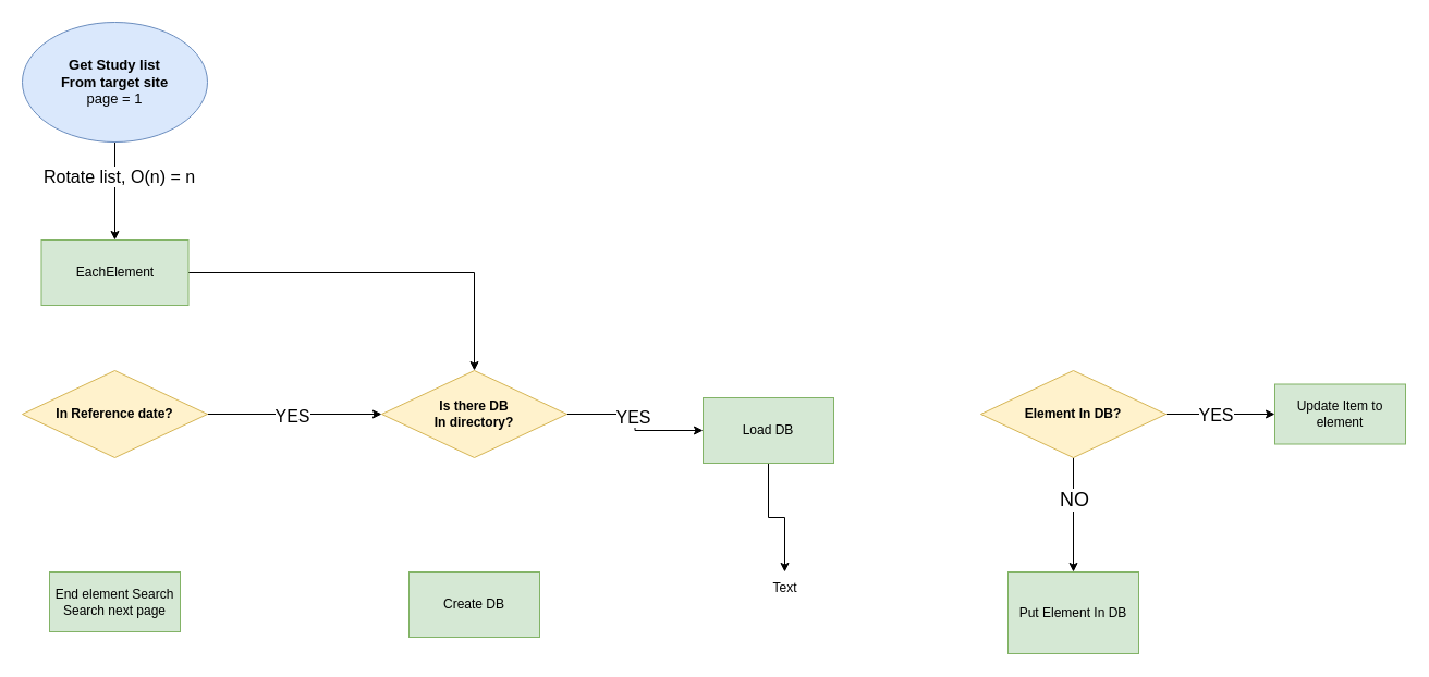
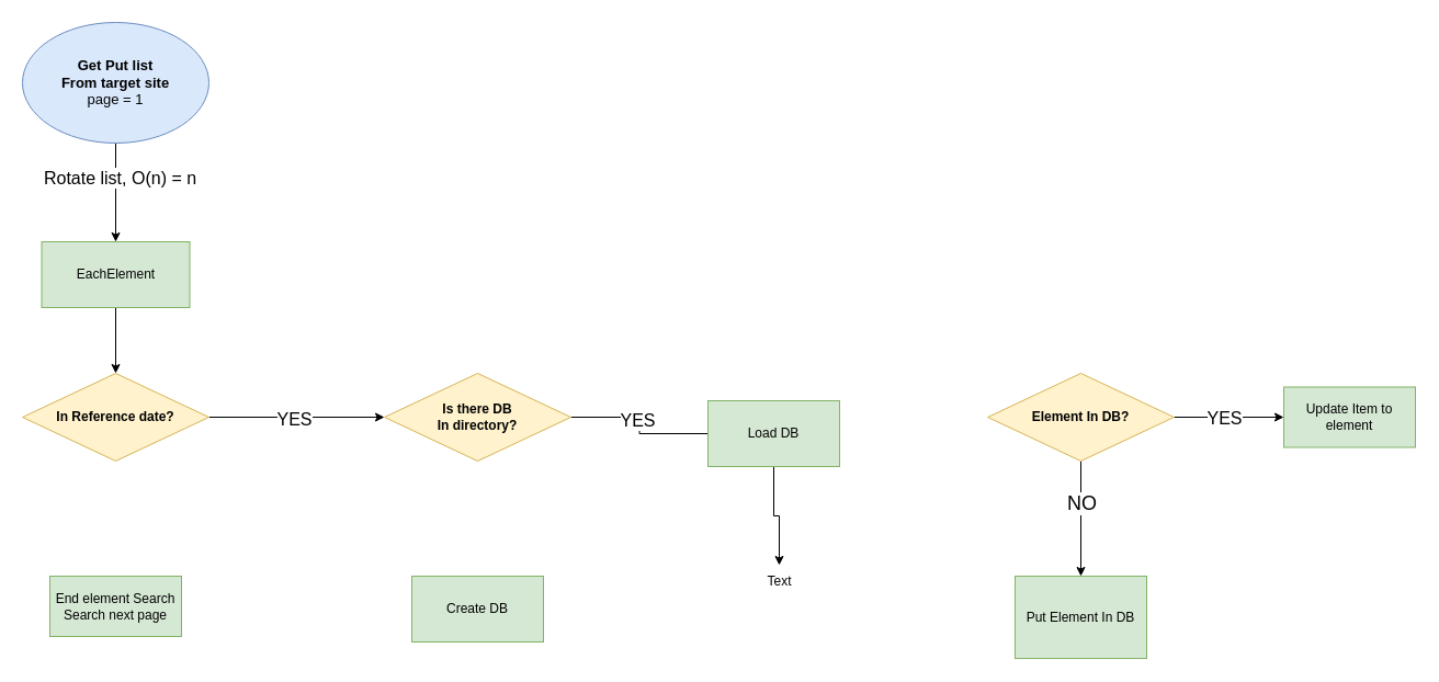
- <mxCell id="4" value="&lt;span style=&quot;font-size: 13px;&quot;&gt;&lt;b&gt;Get Study list&lt;/b&gt;&lt;/span&gt;&lt;div&gt;&lt;span style=&quot;font-size: 13px;&quot;&gt;&lt;b&gt;From target site&lt;br&gt;&lt;/b&gt;&lt;/span&gt;&lt;div&gt;&lt;span style=&quot;font-size: 13px; background-color: initial;&quot;&gt;page = 1&lt;/span&gt;&lt;/div&gt;&lt;/div&gt;" style="ellipse;whiteSpace=wrap;html=1;fillColor=#dae8fc;strokeColor=#6c8ebf;" parent="1" vertex="1"><mxGeometry x="20" y="20" width="170" height="110" as="geometry" /></mxCell>
+ <mxCell id="4" value="&lt;span style=&quot;font-size: 13px;&quot;&gt;&lt;b&gt;Get Put list&lt;/b&gt;&lt;/span&gt;&lt;div&gt;&lt;span style=&quot;font-size: 13px;&quot;&gt;&lt;b&gt;From target site&lt;br&gt;&lt;/b&gt;&lt;/span&gt;&lt;div&gt;&lt;span style=&quot;font-size: 13px; background-color: initial;&quot;&gt;page = 1&lt;/span&gt;&lt;/div&gt;&lt;/div&gt;" style="ellipse;whiteSpace=wrap;html=1;fillColor=#dae8fc;strokeColor=#6c8ebf;" parent="1" vertex="1"><mxGeometry x="20" y="20" width="170" height="110" as="geometry" /></mxCell>
- <mxCell id="8" style="edgeStyle=orthogonalEdgeStyle;rounded=0;orthogonalLoop=1;jettySize=auto;html=1;" parent="1" source="9" target="20" edge="1"><mxGeometry relative="1" as="geometry"><mxPoint x="105" y="400" as="targetPoint" /></mxGeometry></mxCell>
+ <mxCell id="8" style="edgeStyle=orthogonalEdgeStyle;rounded=0;orthogonalLoop=1;jettySize=auto;html=1;entryX=0.5;entryY=0;entryDx=0;entryDy=0;" parent="1" source="9" target="7" edge="1"><mxGeometry relative="1" as="geometry"><mxPoint x="105" y="400" as="targetPoint" /></mxGeometry></mxCell>
- <mxCell id="18" value="" style="edgeStyle=orthogonalEdgeStyle;rounded=0;orthogonalLoop=1;jettySize=auto;html=1;" edge="1" parent="1" source="20" target="23"><mxGeometry relative="1" as="geometry" /></mxCell>
+ <mxCell id="18" value="" style="edgeStyle=orthogonalEdgeStyle;rounded=0;orthogonalLoop=1;jettySize=auto;html=1;endArrow=none;" edge="1" parent="1" source="20" target="23"><mxGeometry relative="1" as="geometry" /></mxCell>
- <mxCell id="24" value="Text" style="text;html=1;align=center;verticalAlign=middle;resizable=0;points=[];autosize=1;strokeColor=none;fillColor=none;" vertex="1" parent="1"><mxGeometry x="695" y="525" width="50" height="30" as="geometry" /></mxCell>
+ <mxCell id="24" value="Text" style="text;html=1;align=center;verticalAlign=middle;resizable=0;points=[];autosize=1;strokeColor=none;fillColor=none;" vertex="1" parent="1"><mxGeometry x="685" y="515" width="50" height="30" as="geometry" /></mxCell>
